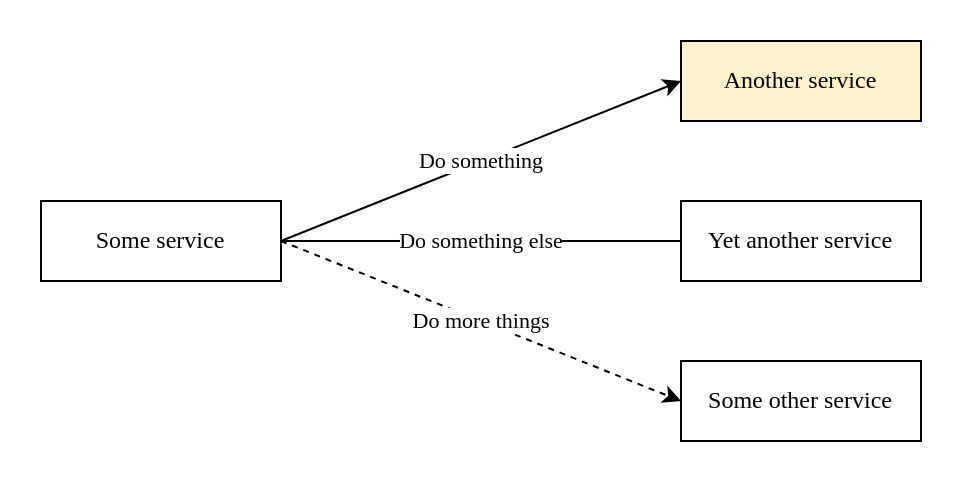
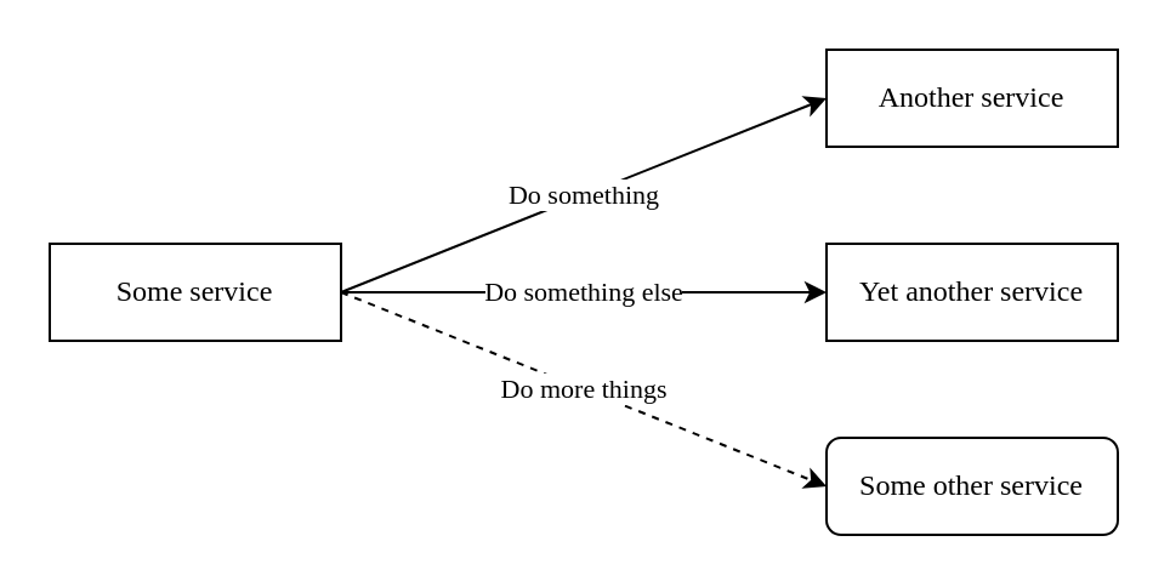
- <mxCell id="4" value="Another service" style="rounded=0;whiteSpace=wrap;html=1;fontFamily=Ubuntu;fillColor=#fff2cc;" parent="1" vertex="1"><mxGeometry x="340" y="20" width="120" height="40" as="geometry" /></mxCell>
+ <mxCell id="4" value="Another service" style="rounded=0;whiteSpace=wrap;html=1;fontFamily=Ubuntu;" parent="1" vertex="1"><mxGeometry x="340" y="20" width="120" height="40" as="geometry" /></mxCell>
- <mxCell id="7" value="Do something else" style="endArrow=none;html=1;fontFamily=Ubuntu;exitX=1;exitY=0.5;exitDx=0;exitDy=0;entryX=0;entryY=0.5;entryDx=0;entryDy=0;" parent="1" source="2" target="3" edge="1"><mxGeometry width="50" height="50" relative="1" as="geometry"><mxPoint x="210" y="280" as="sourcePoint" /><mxPoint x="260" y="230" as="targetPoint" /></mxGeometry></mxCell>
+ <mxCell id="7" value="Do something else" style="endArrow=classic;html=1;fontFamily=Ubuntu;exitX=1;exitY=0.5;exitDx=0;exitDy=0;entryX=0;entryY=0.5;entryDx=0;entryDy=0;" parent="1" source="2" target="3" edge="1"><mxGeometry width="50" height="50" relative="1" as="geometry"><mxPoint x="210" y="280" as="sourcePoint" /><mxPoint x="260" y="230" as="targetPoint" /></mxGeometry></mxCell>
- <mxCell id="5" value="Some other service" style="rounded=0;whiteSpace=wrap;html=1;fontFamily=Ubuntu;" parent="1" vertex="1"><mxGeometry x="340" y="180" width="120" height="40" as="geometry" /></mxCell>
+ <mxCell id="5" value="Some other service" style="whiteSpace=wrap;html=1;fontFamily=Ubuntu;rounded=1;" parent="1" vertex="1"><mxGeometry x="340" y="180" width="120" height="40" as="geometry" /></mxCell>
